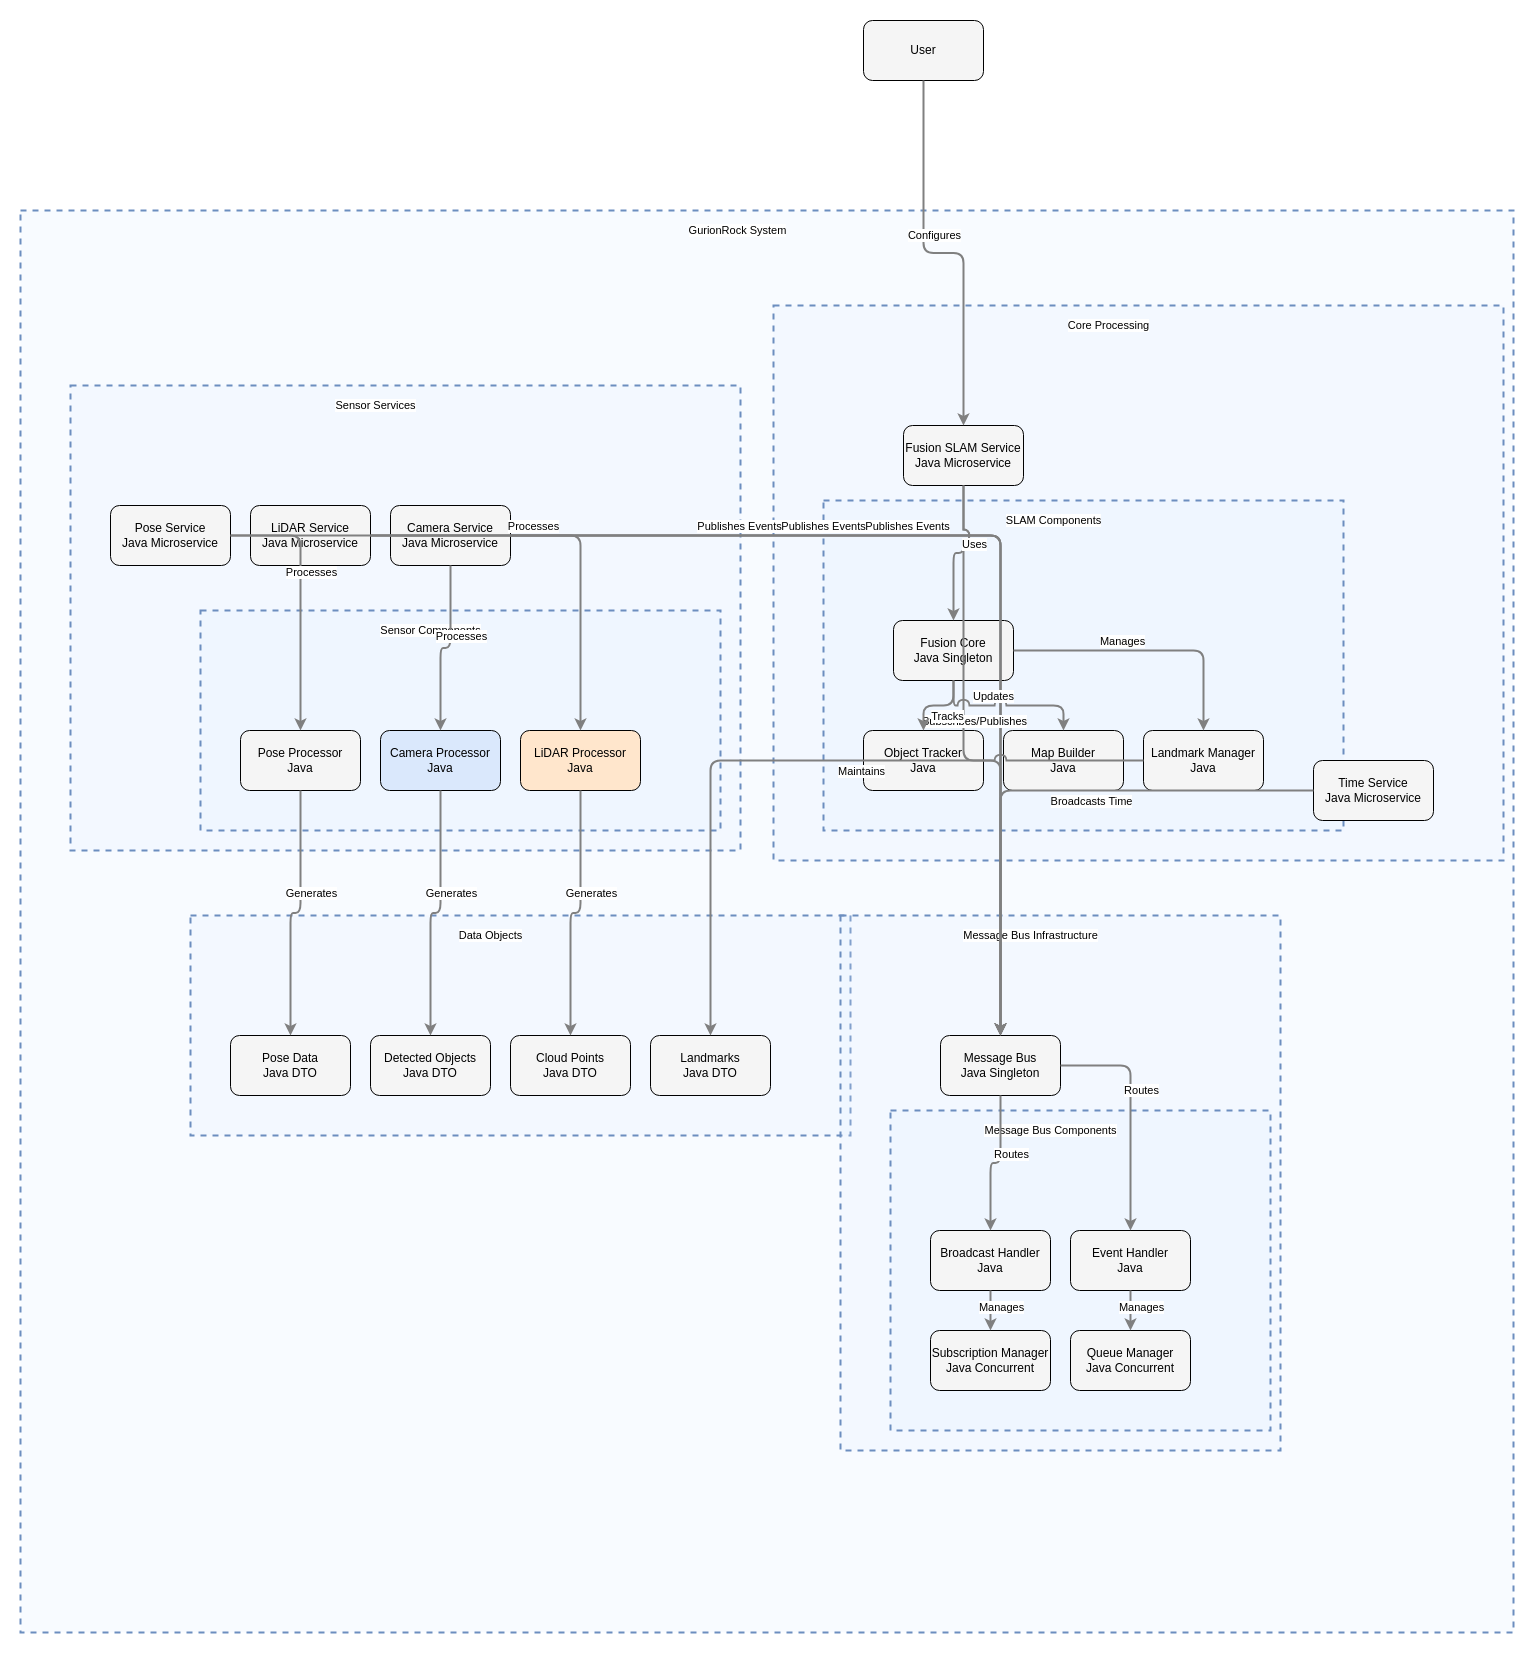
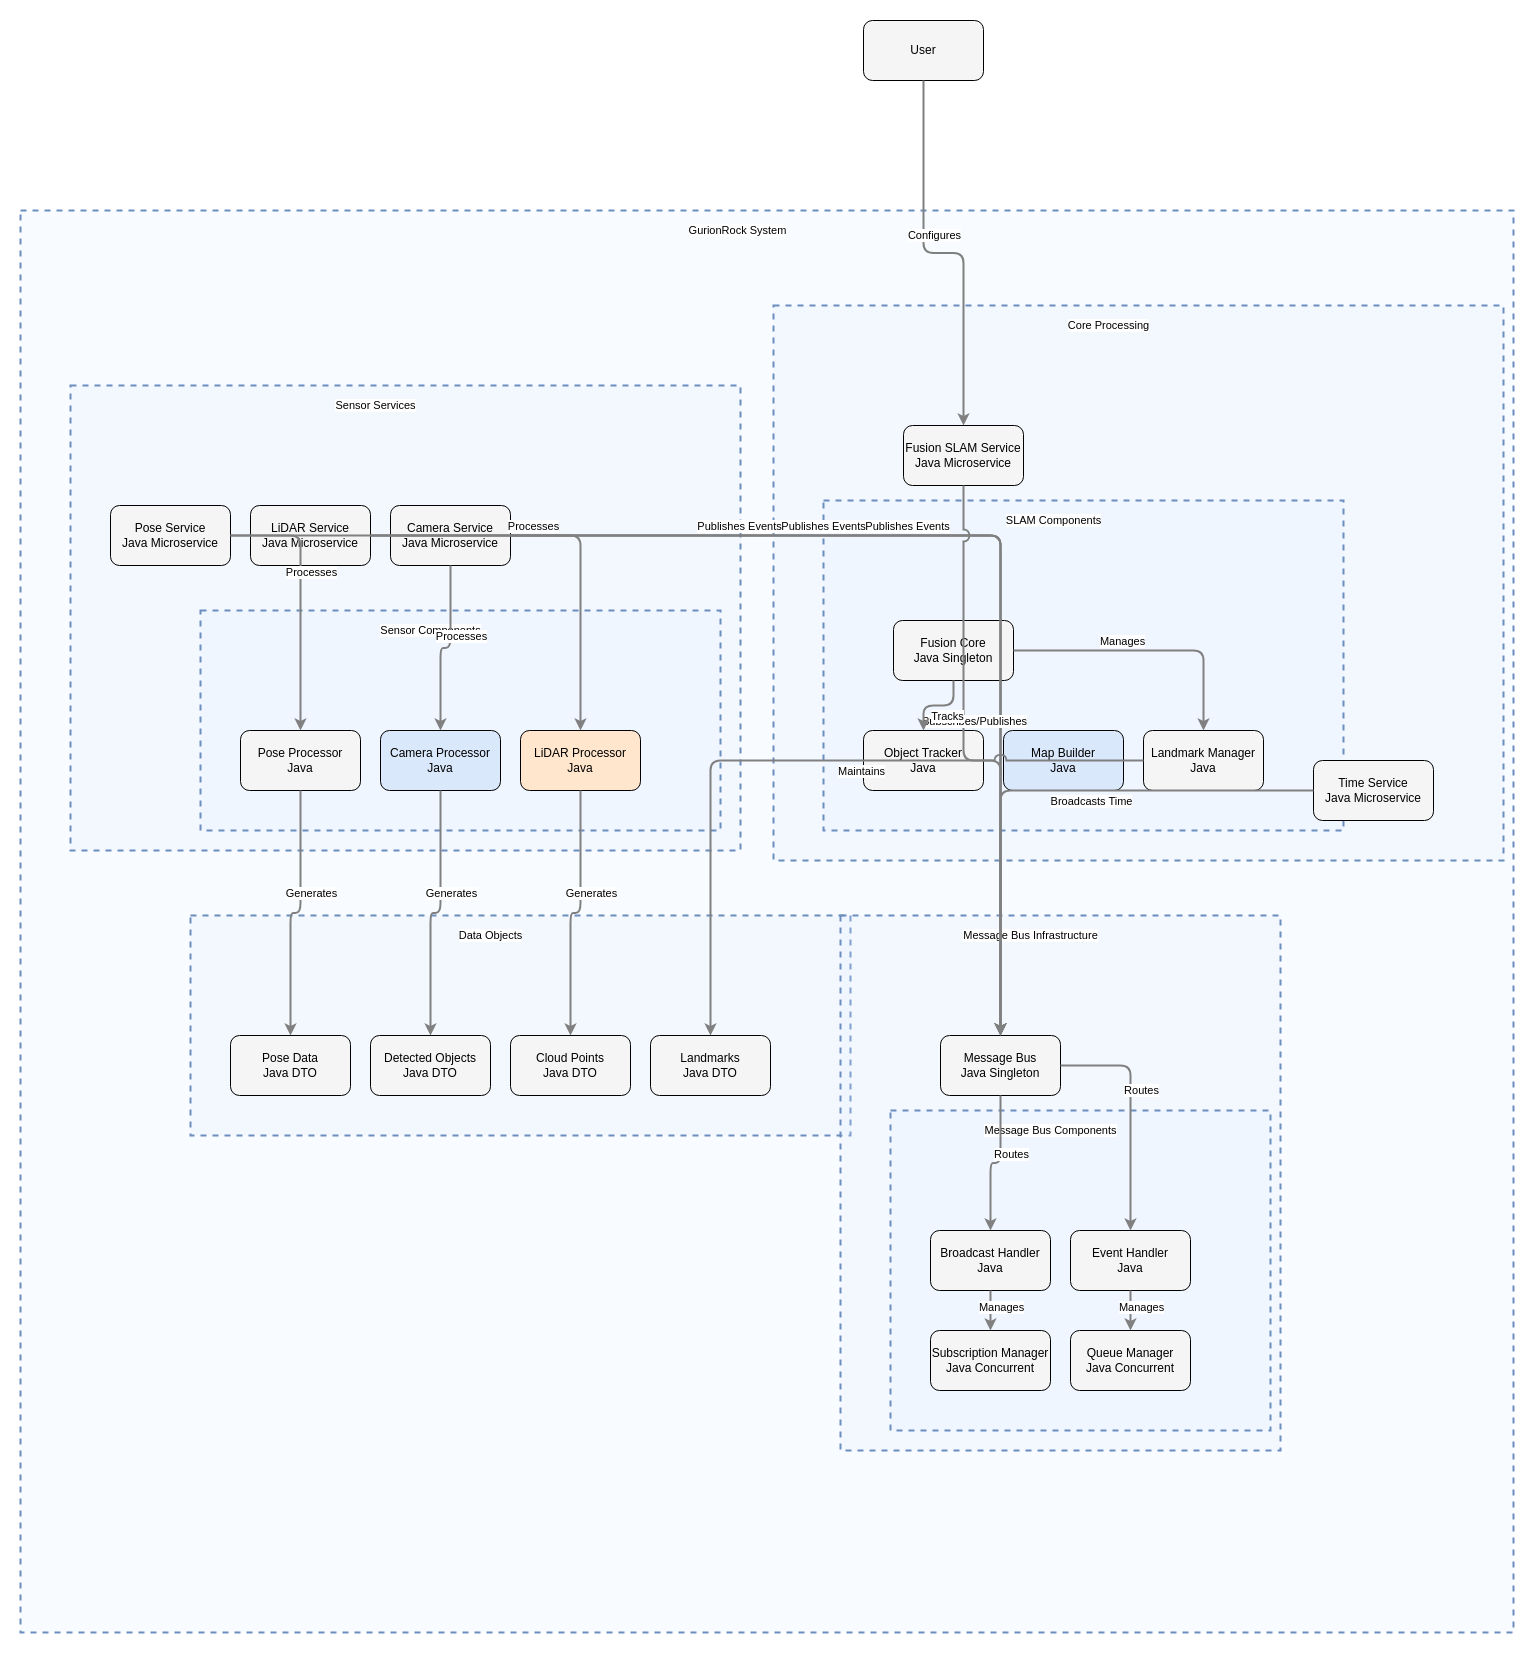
- <mxCell id="66" style="edgeStyle=orthogonalEdgeStyle;rounded=1;orthogonalLoop=1;jettySize=auto;html=1;strokeColor=#808080;strokeWidth=2;jumpStyle=arc;jumpSize=10;spacing=15;labelBackgroundColor=white;labelBorderColor=none" edge="1" parent="1" source="30" target="32"><mxGeometry relative="1" as="geometry" /></mxCell>
- <mxCell id="67" value="Uses" style="edgeLabel;html=1;align=center;verticalAlign=middle;resizable=0;points=[];" vertex="1" connectable="0" parent="66"><mxGeometry x="-0.2" y="10" relative="1" as="geometry"><mxPoint as="offset" /></mxGeometry></mxCell>
- <mxCell id="70" style="edgeStyle=orthogonalEdgeStyle;rounded=1;orthogonalLoop=1;jettySize=auto;html=1;strokeColor=#808080;strokeWidth=2;jumpStyle=arc;jumpSize=10;spacing=15;labelBackgroundColor=white;labelBorderColor=none" edge="1" parent="1" source="32" target="34"><mxGeometry relative="1" as="geometry" /></mxCell>
- <mxCell id="71" value="Updates" style="edgeLabel;html=1;align=center;verticalAlign=middle;resizable=0;points=[];" vertex="1" connectable="0" parent="70"><mxGeometry x="-0.2" y="10" relative="1" as="geometry"><mxPoint as="offset" /></mxGeometry></mxCell>
- <mxCell id="34" value="Map Builder&lt;br&gt;Java" style="rounded=1;whiteSpace=wrap;html=1;fillColor=#f5f5f5" vertex="1" parent="2"><mxGeometry x="180" y="230" width="120" height="60" as="geometry" /></mxCell>
+ <mxCell id="34" value="Map Builder&lt;br&gt;Java" style="rounded=1;whiteSpace=wrap;html=1;fillColor=#dae8fc;" vertex="1" parent="2"><mxGeometry x="180" y="230" width="120" height="60" as="geometry" /></mxCell>
